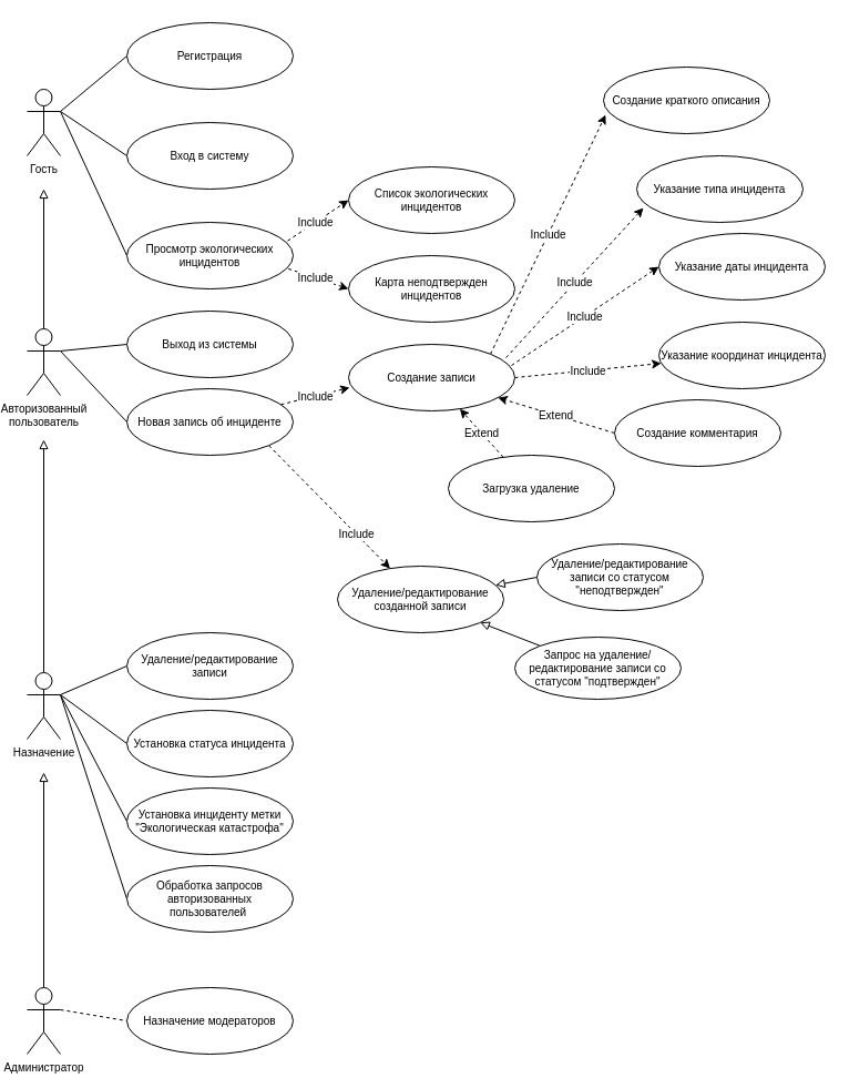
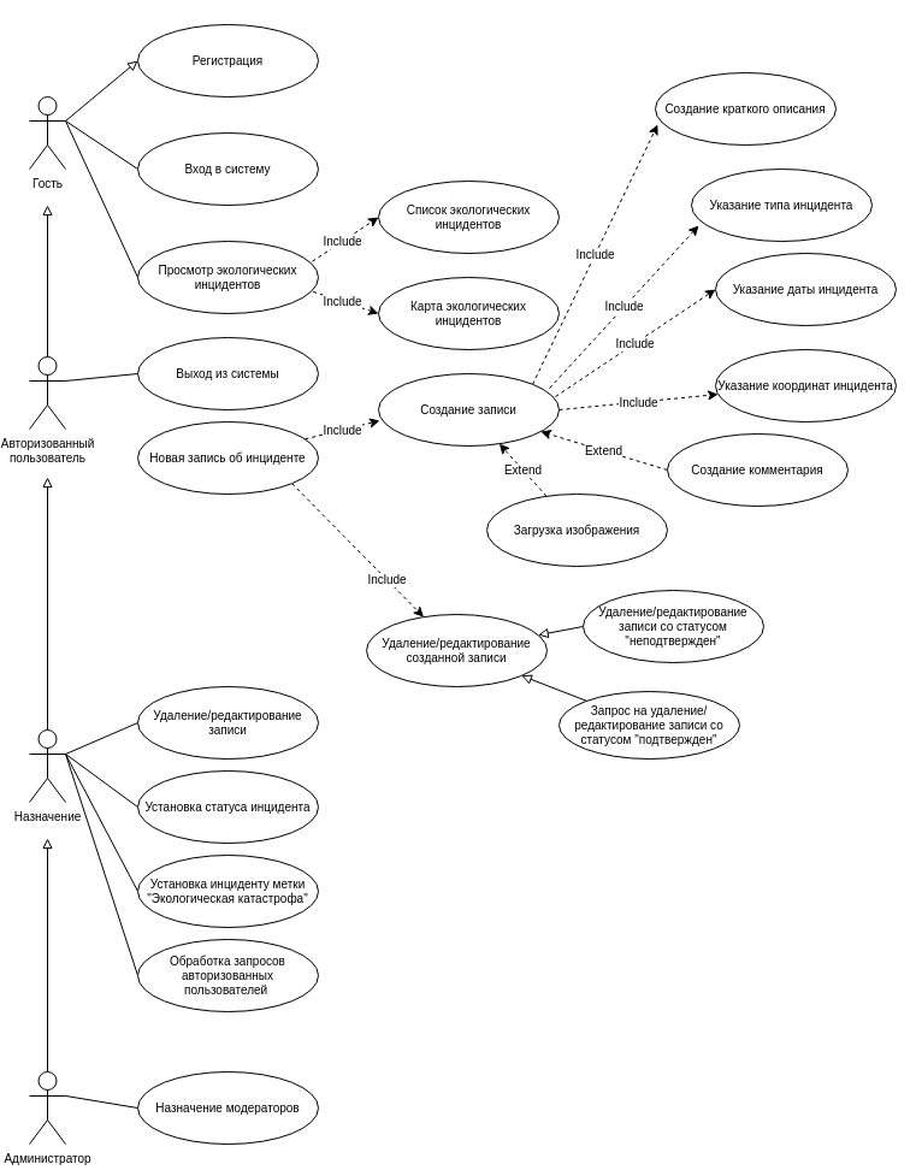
- <mxCell id="2" style="rounded=0;orthogonalLoop=1;jettySize=auto;html=1;exitX=1;exitY=0.333;exitDx=0;exitDy=0;exitPerimeter=0;entryX=0;entryY=0.5;entryDx=0;entryDy=0;fontSize=10;endArrow=none;endFill=0;" edge="1" parent="1" source="5" target="24"><mxGeometry relative="1" as="geometry" /></mxCell>
+ <mxCell id="2" style="rounded=0;orthogonalLoop=1;jettySize=auto;html=1;exitX=1;exitY=0.333;exitDx=0;exitDy=0;exitPerimeter=0;entryX=0;entryY=0.5;entryDx=0;entryDy=0;fontSize=10;endArrow=block;endFill=0;" edge="1" parent="1" source="5" target="24"><mxGeometry relative="1" as="geometry" /></mxCell>
- <mxCell id="23" value="Карта неподтвержден инцидентов" style="ellipse;whiteSpace=wrap;html=1;fontSize=10;" vertex="1" parent="1"><mxGeometry x="310" y="230" width="150" height="60" as="geometry" /></mxCell>
+ <mxCell id="23" value="Карта экологических инцидентов" style="ellipse;whiteSpace=wrap;html=1;fontSize=10;" vertex="1" parent="1"><mxGeometry x="310" y="230" width="150" height="60" as="geometry" /></mxCell>
- <mxCell id="7" style="edgeStyle=none;rounded=0;orthogonalLoop=1;jettySize=auto;html=1;exitX=1;exitY=0.333;exitDx=0;exitDy=0;exitPerimeter=0;entryX=0;entryY=0.5;entryDx=0;entryDy=0;fontSize=10;endArrow=none;endFill=0;" edge="1" parent="1" source="9" target="29"><mxGeometry relative="1" as="geometry" /></mxCell>
- <mxCell id="34" value="Загрузка удаление" style="ellipse;whiteSpace=wrap;html=1;fontSize=10;" vertex="1" parent="1"><mxGeometry x="400" y="410" width="150" height="60" as="geometry" /></mxCell>
+ <mxCell id="34" value="Загрузка изображения" style="ellipse;whiteSpace=wrap;html=1;fontSize=10;" vertex="1" parent="1"><mxGeometry x="400" y="410" width="150" height="60" as="geometry" /></mxCell>
- <mxCell id="17" style="edgeStyle=none;rounded=0;orthogonalLoop=1;jettySize=auto;html=1;exitX=1;exitY=0.333;exitDx=0;exitDy=0;exitPerimeter=0;entryX=0;entryY=0.5;entryDx=0;entryDy=0;fontSize=10;endArrow=none;endFill=0;dashed=1;" edge="1" parent="1" source="18" target="37"><mxGeometry relative="1" as="geometry" /></mxCell>
+ <mxCell id="17" style="edgeStyle=none;rounded=0;orthogonalLoop=1;jettySize=auto;html=1;exitX=1;exitY=0.333;exitDx=0;exitDy=0;exitPerimeter=0;entryX=0;entryY=0.5;entryDx=0;entryDy=0;fontSize=10;endArrow=none;endFill=0;" edge="1" parent="1" source="18" target="37"><mxGeometry relative="1" as="geometry" /></mxCell>
